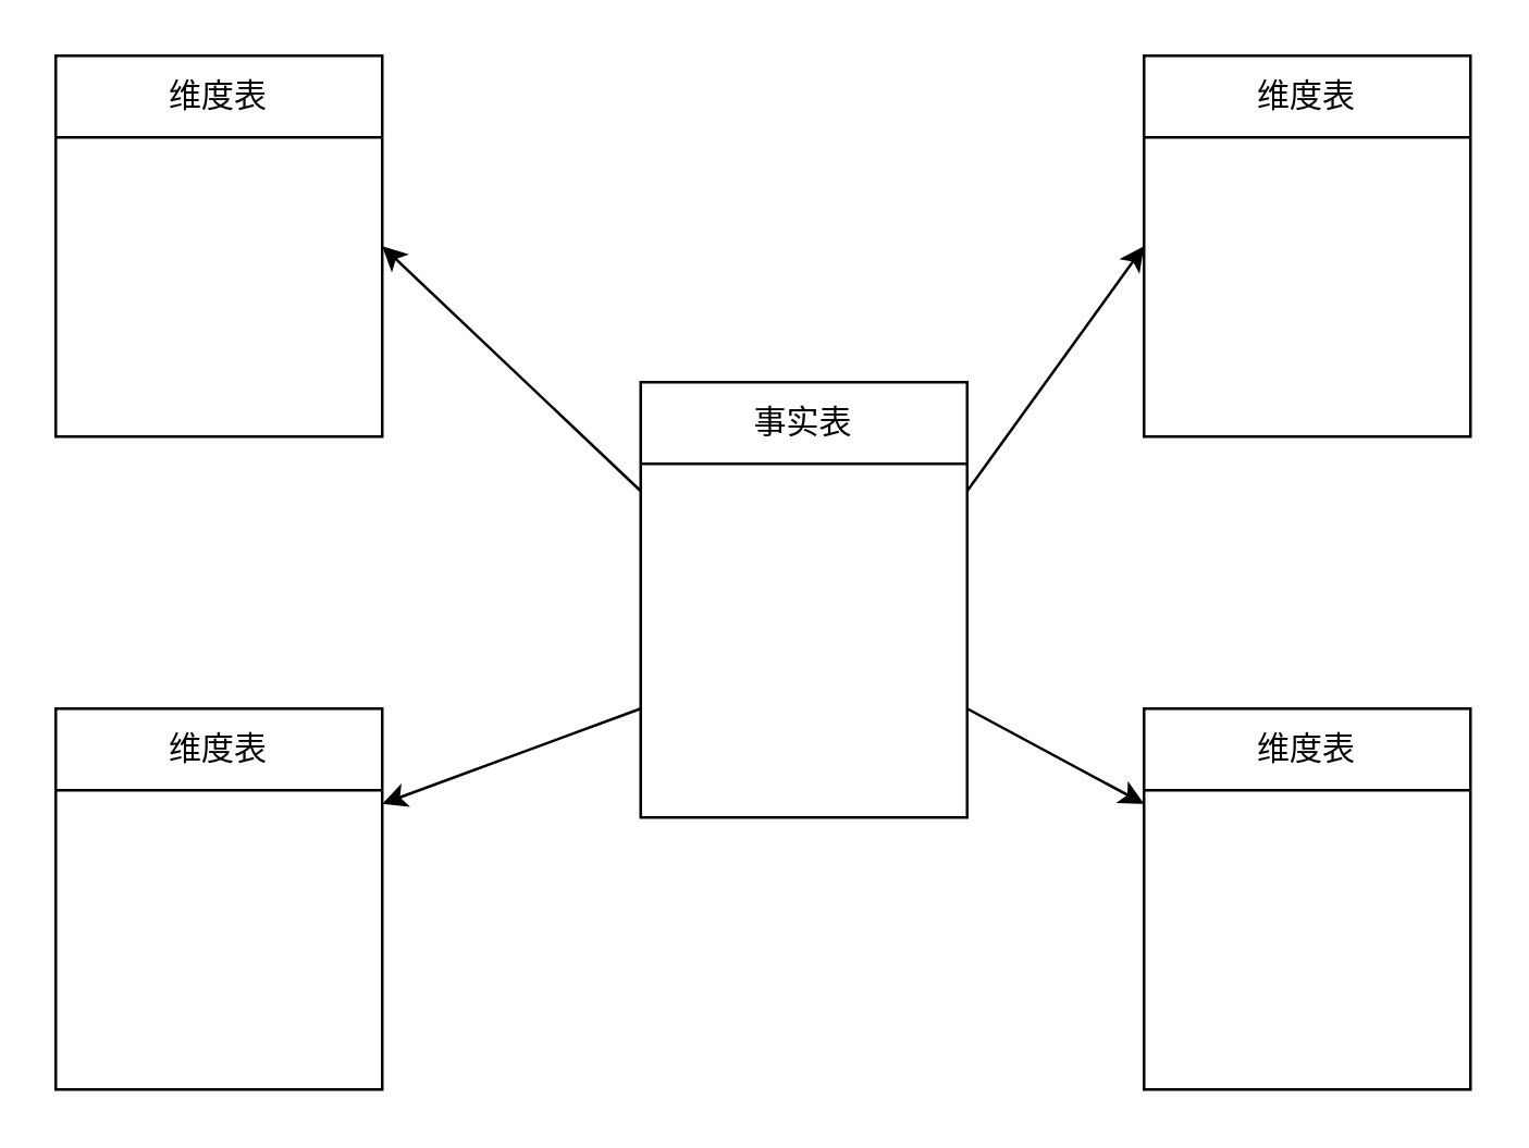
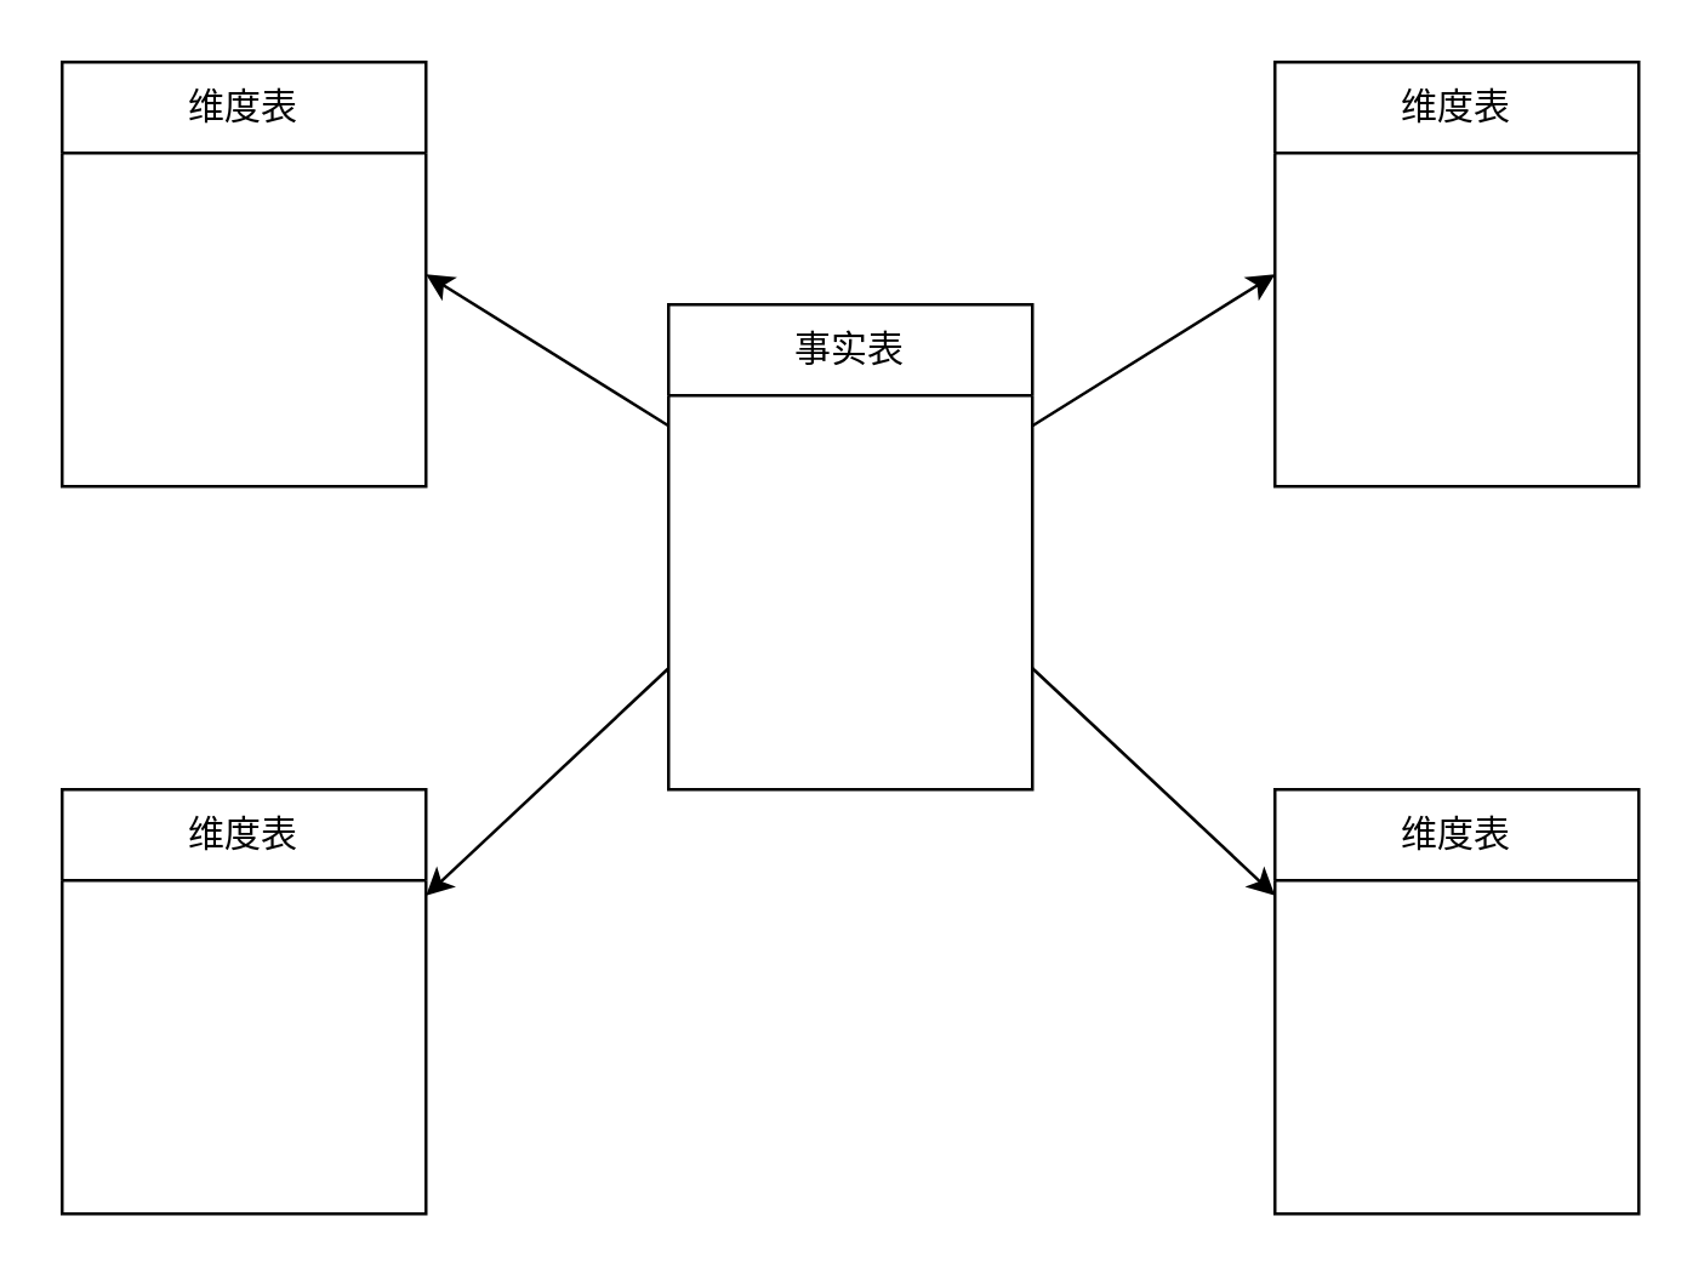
- <mxCell id="10" value="事实表" style="swimlane;fontStyle=0;childLayout=stackLayout;horizontal=1;startSize=30;horizontalStack=0;resizeParent=1;resizeParentMax=0;resizeLast=0;collapsible=1;marginBottom=0;whiteSpace=wrap;html=1;" vertex="1" parent="1"><mxGeometry x="235" y="140" width="120" height="160" as="geometry" /></mxCell>
+ <mxCell id="10" value="事实表" style="swimlane;fontStyle=0;childLayout=stackLayout;horizontal=1;startSize=30;horizontalStack=0;resizeParent=1;resizeParentMax=0;resizeLast=0;collapsible=1;marginBottom=0;whiteSpace=wrap;html=1;" vertex="1" parent="1"><mxGeometry x="220" y="100" width="120" height="160" as="geometry" /></mxCell>
